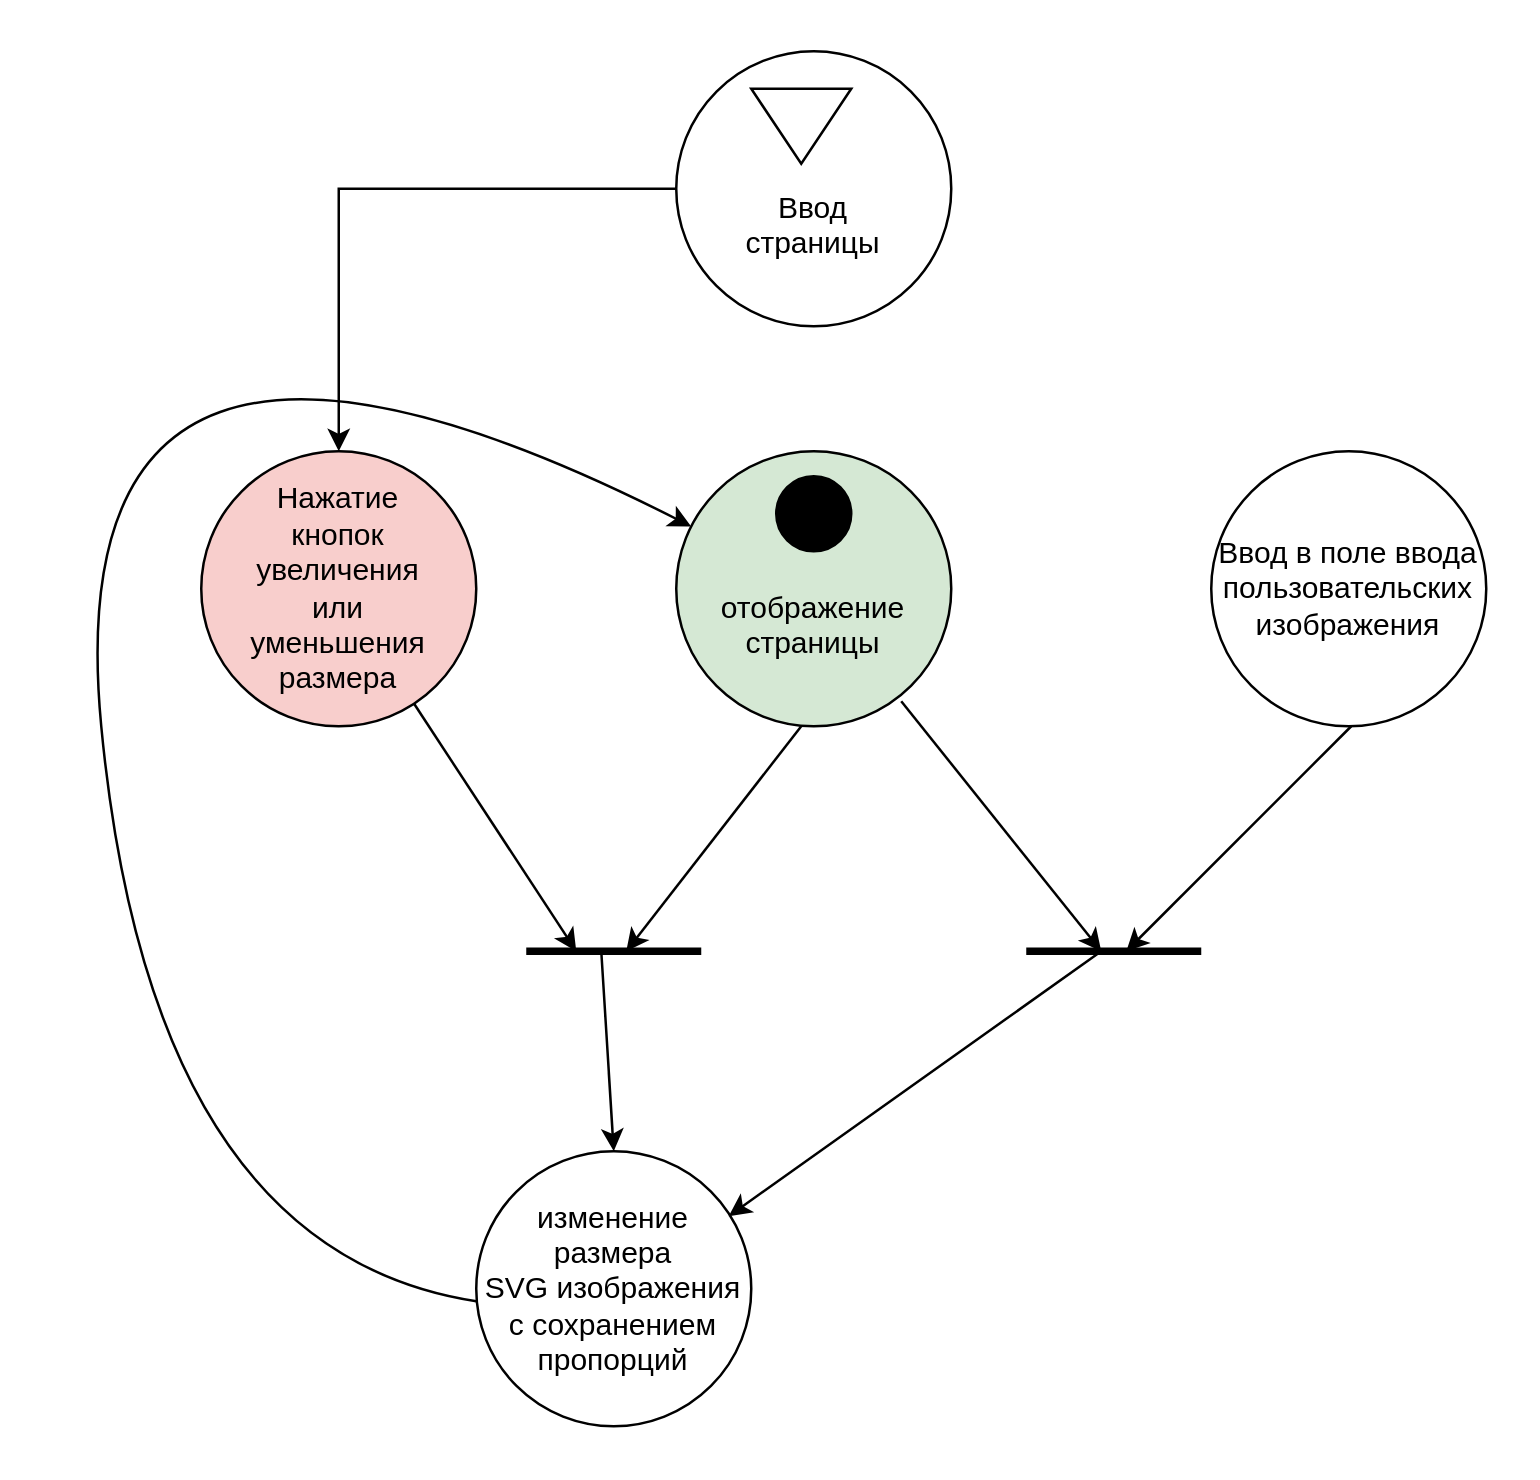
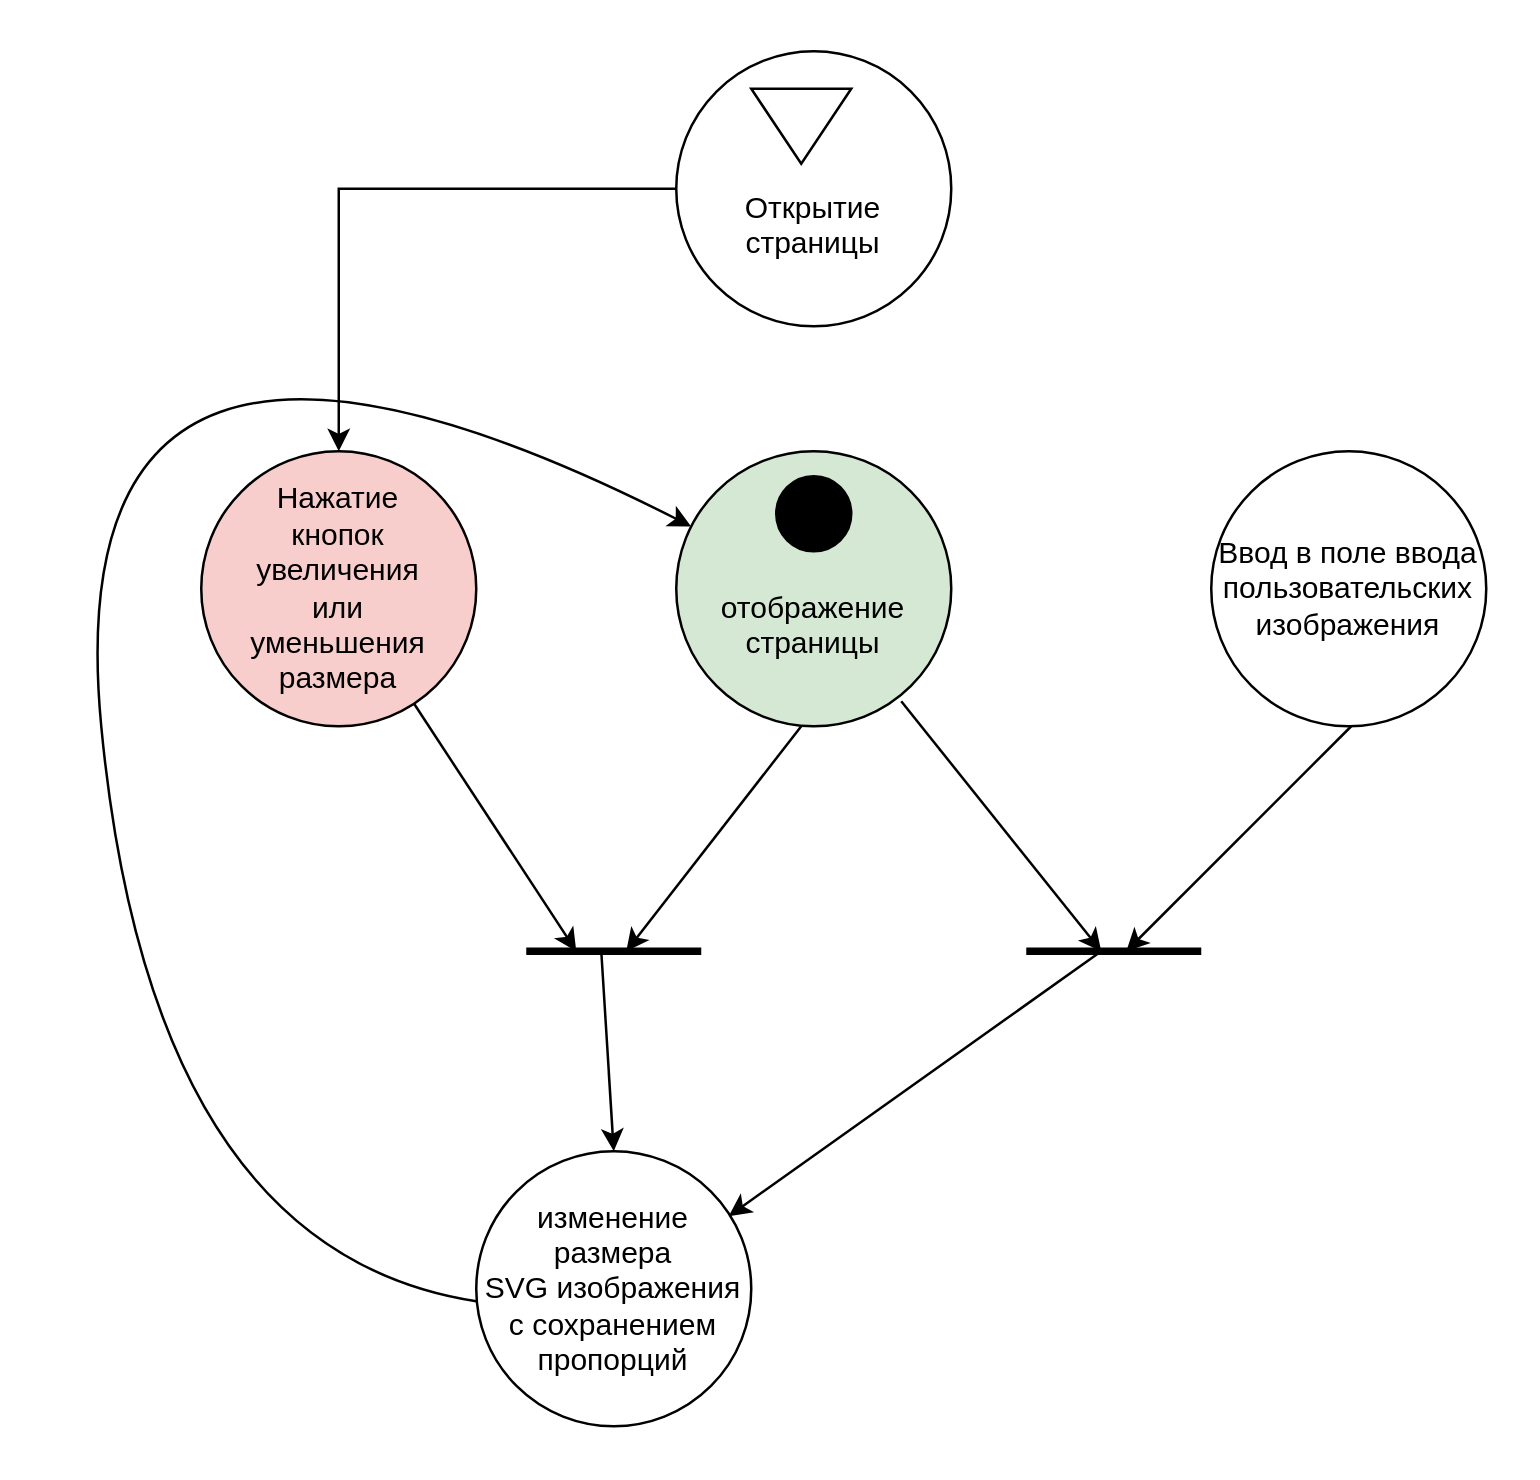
- <mxCell id="3" value="&lt;br&gt;&lt;br&gt;Ввод&lt;br&gt;страницы" style="ellipse;whiteSpace=wrap;html=1;aspect=fixed;" vertex="1" parent="1"><mxGeometry x="270" y="20" width="110" height="110" as="geometry" /></mxCell>
+ <mxCell id="3" value="&lt;br&gt;&lt;br&gt;Открытие&lt;br&gt;страницы" style="ellipse;whiteSpace=wrap;html=1;aspect=fixed;" vertex="1" parent="1"><mxGeometry x="270" y="20" width="110" height="110" as="geometry" /></mxCell>
